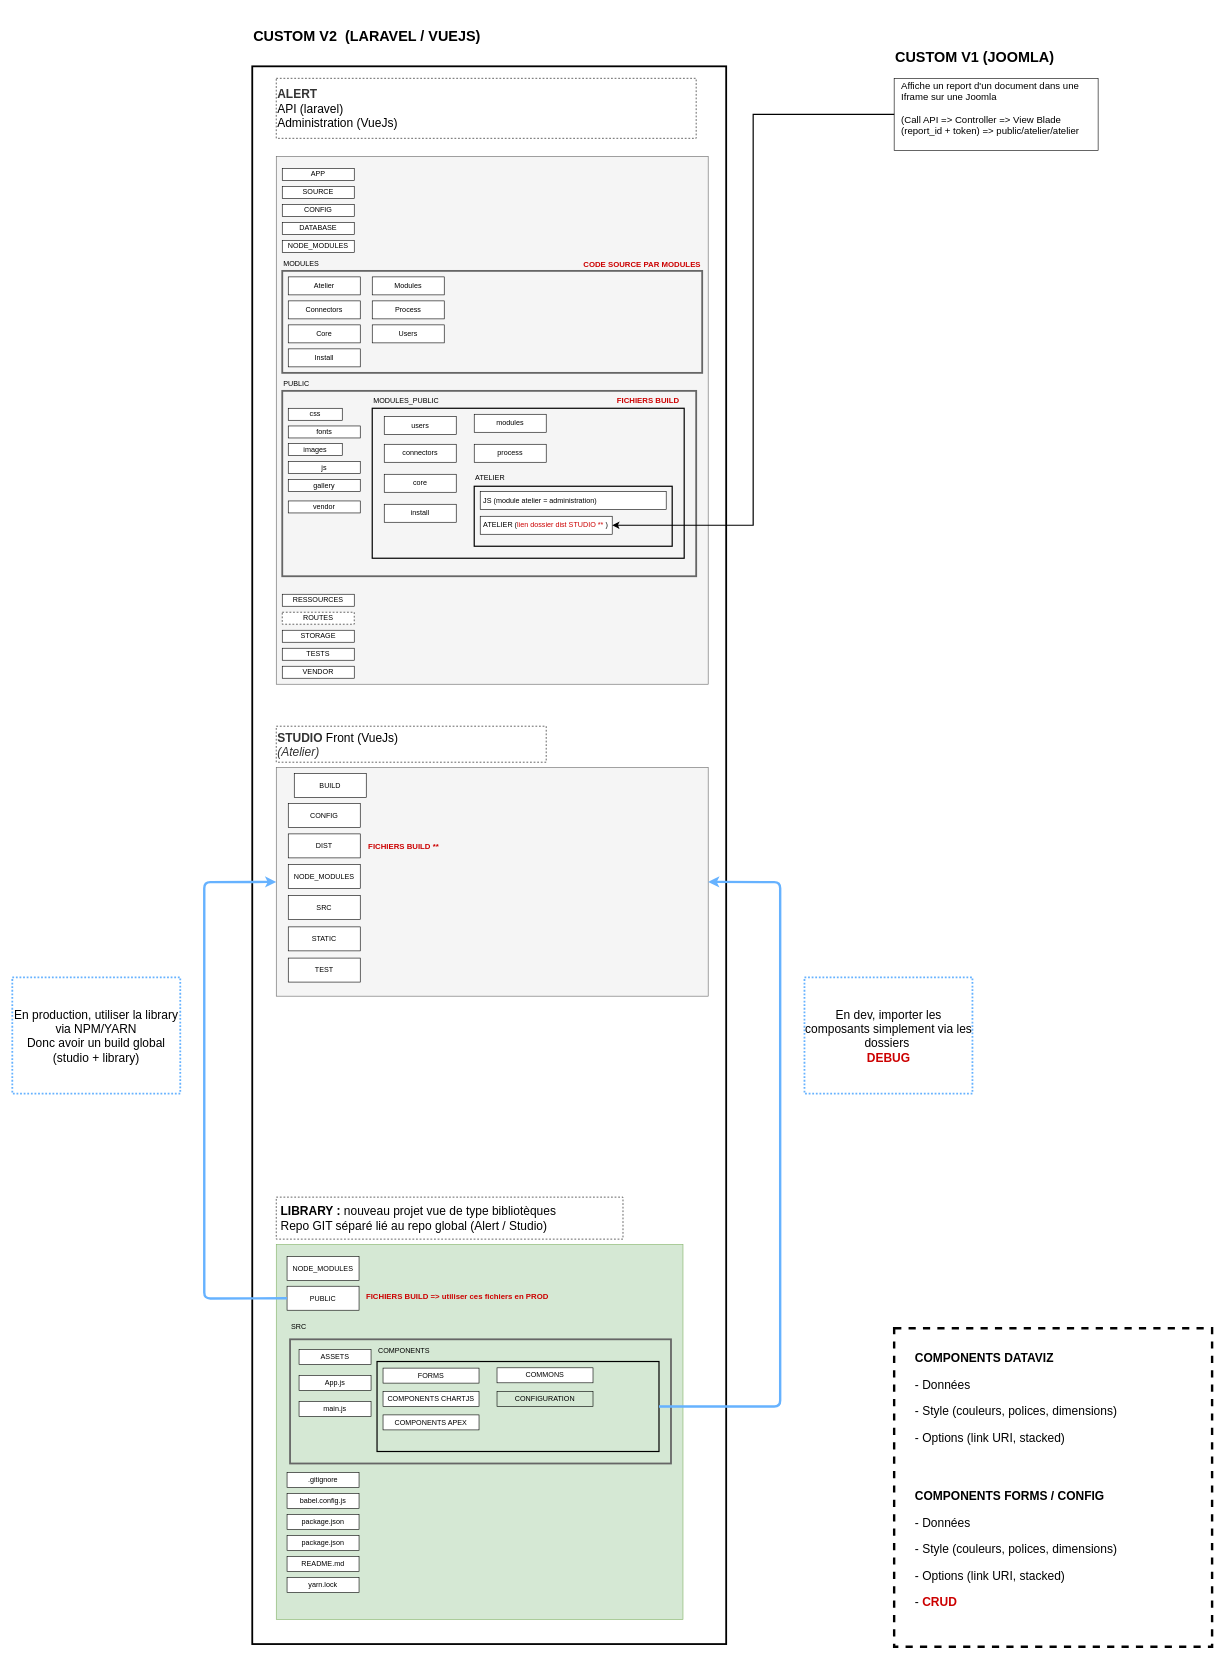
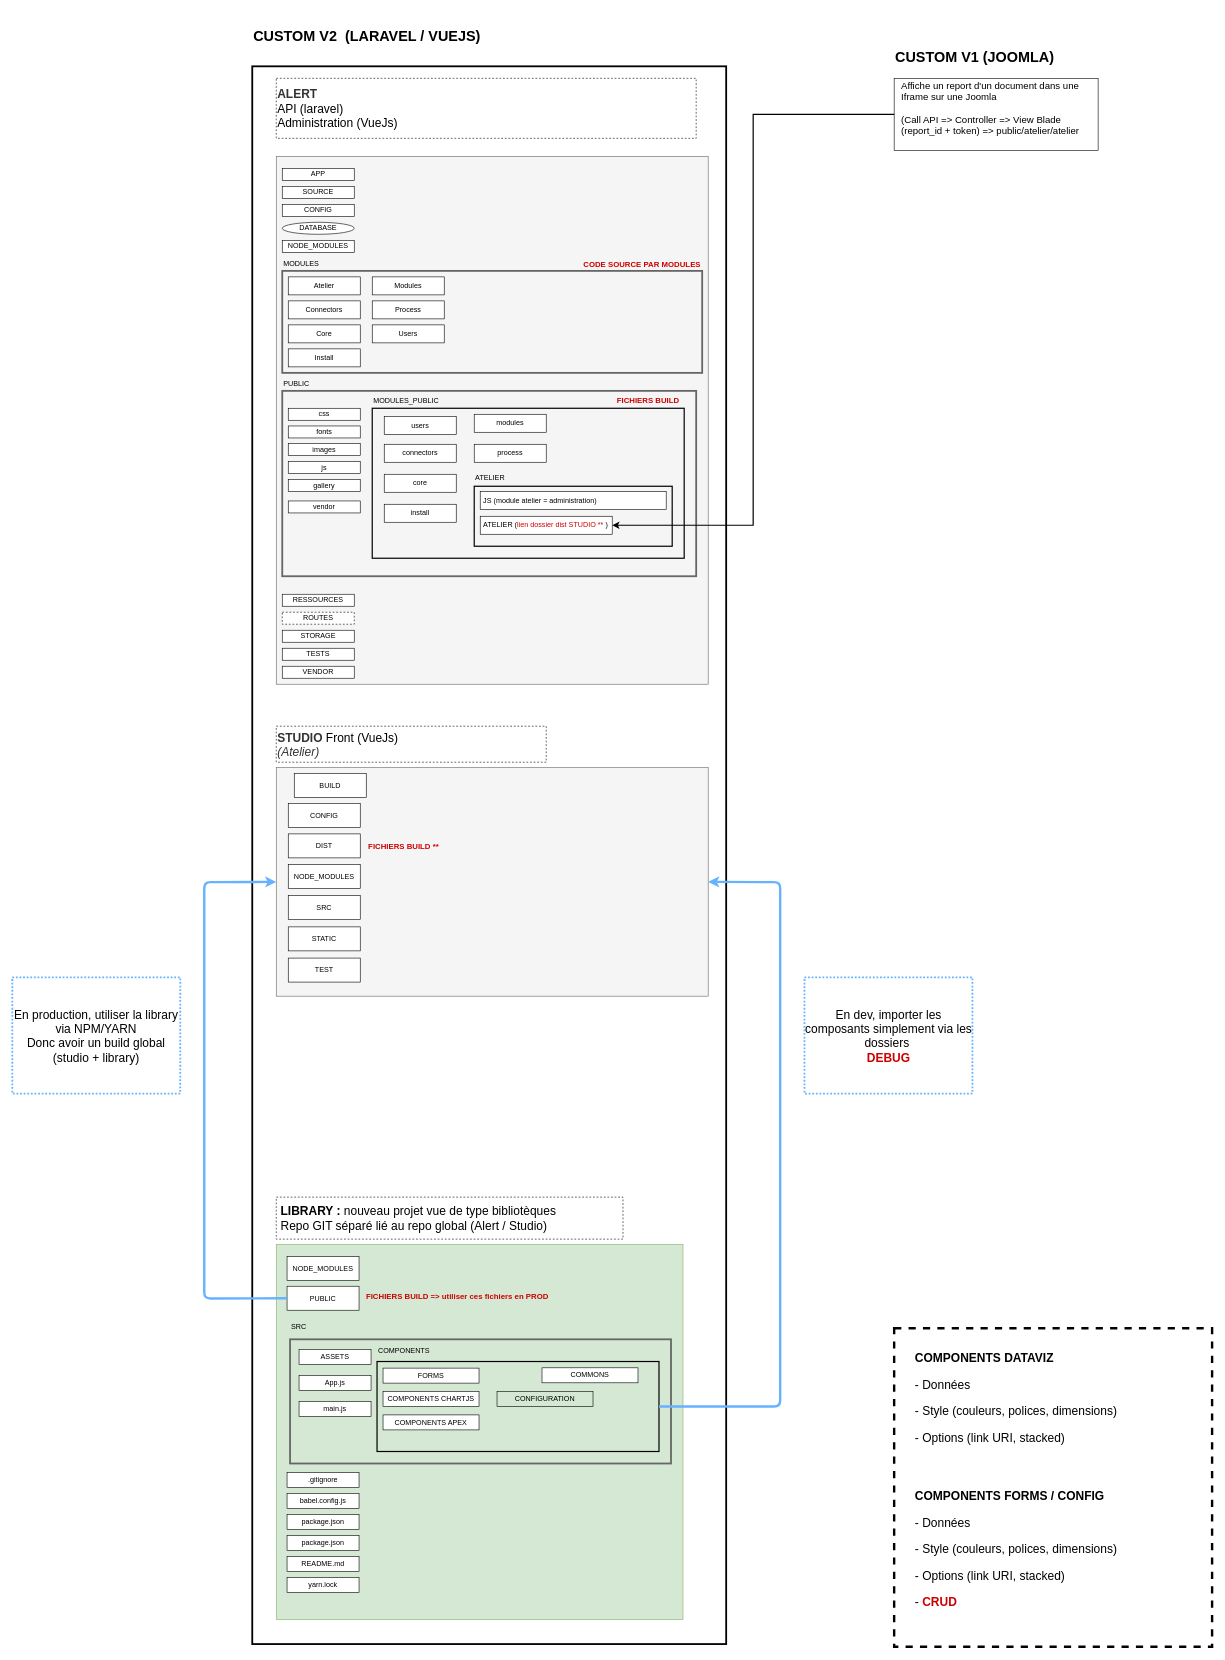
- <mxCell id="21" value="DATABASE" style="rounded=0;whiteSpace=wrap;html=1;strokeColor=#000000;strokeWidth=1;fillColor=#ffffff;movable=1;resizable=1;rotatable=1;deletable=1;editable=1;connectable=1;" parent="1" vertex="1"><mxGeometry x="470" y="370" width="120" height="20" as="geometry" /></mxCell>
+ <mxCell id="21" value="DATABASE" style="ellipse;whiteSpace=wrap;html=1;strokeColor=#000000;strokeWidth=1;fillColor=#ffffff;movable=1;resizable=1;rotatable=1;deletable=1;editable=1;connectable=1;" parent="1" vertex="1"><mxGeometry x="470" y="370" width="120" height="20" as="geometry" /></mxCell>
- <mxCell id="39" value="css" style="rounded=0;whiteSpace=wrap;html=1;strokeColor=#000000;strokeWidth=1;fillColor=#ffffff;movable=1;resizable=1;rotatable=1;deletable=1;editable=1;connectable=1;" parent="1" vertex="1"><mxGeometry x="480" y="680" width="90" height="20" as="geometry" /></mxCell>
+ <mxCell id="39" value="css" style="rounded=0;whiteSpace=wrap;html=1;strokeColor=#000000;strokeWidth=1;fillColor=#ffffff;movable=1;resizable=1;rotatable=1;deletable=1;editable=1;connectable=1;" parent="1" vertex="1"><mxGeometry x="480" y="680" width="120" height="20" as="geometry" /></mxCell>
- <mxCell id="41" value="images" style="rounded=0;whiteSpace=wrap;html=1;strokeColor=#000000;strokeWidth=1;fillColor=#ffffff;movable=1;resizable=1;rotatable=1;deletable=1;editable=1;connectable=1;" parent="1" vertex="1"><mxGeometry x="480" y="739" width="90" height="20" as="geometry" /></mxCell>
+ <mxCell id="41" value="images" style="rounded=0;whiteSpace=wrap;html=1;strokeColor=#000000;strokeWidth=1;fillColor=#ffffff;movable=1;resizable=1;rotatable=1;deletable=1;editable=1;connectable=1;" parent="1" vertex="1"><mxGeometry x="480" y="739" width="120" height="20" as="geometry" /></mxCell>
- <mxCell id="79" value="COMMONS" style="rounded=0;whiteSpace=wrap;html=1;strokeColor=#000000;strokeWidth=1;fillColor=#ffffff;" parent="1" vertex="1"><mxGeometry x="828" y="2279.5" width="160" height="25" as="geometry" /></mxCell>
+ <mxCell id="79" value="COMMONS" style="rounded=0;whiteSpace=wrap;html=1;strokeColor=#000000;strokeWidth=1;fillColor=#ffffff;" parent="1" vertex="1"><mxGeometry x="903" y="2279.5" width="160" height="25" as="geometry" /></mxCell>
